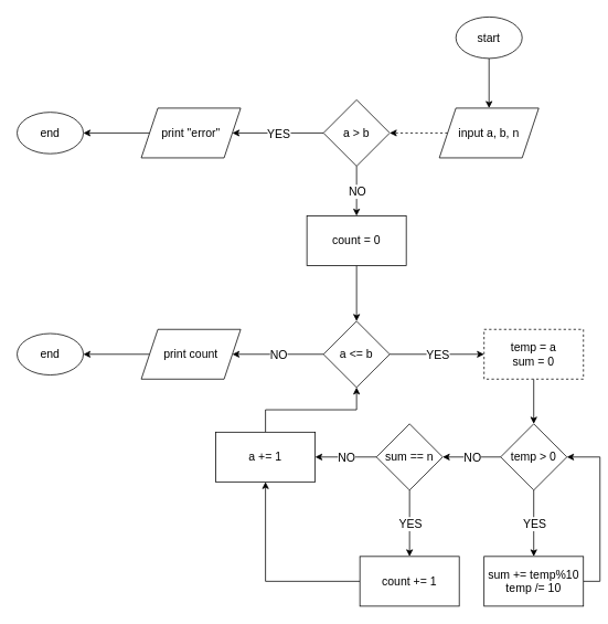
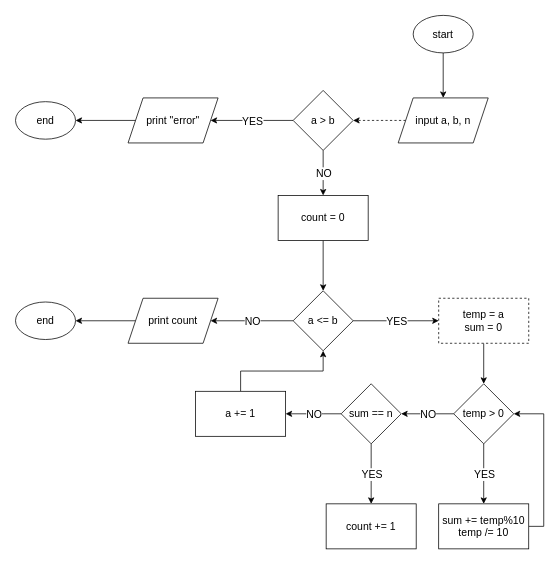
- <mxCell id="38" style="edgeStyle=orthogonalEdgeStyle;rounded=0;orthogonalLoop=1;jettySize=auto;html=1;exitX=0;exitY=0.5;exitDx=0;exitDy=0;entryX=0.5;entryY=1;entryDx=0;entryDy=0;fontSize=14;" edge="1" parent="1" source="39" target="41"><mxGeometry relative="1" as="geometry" /></mxCell>
